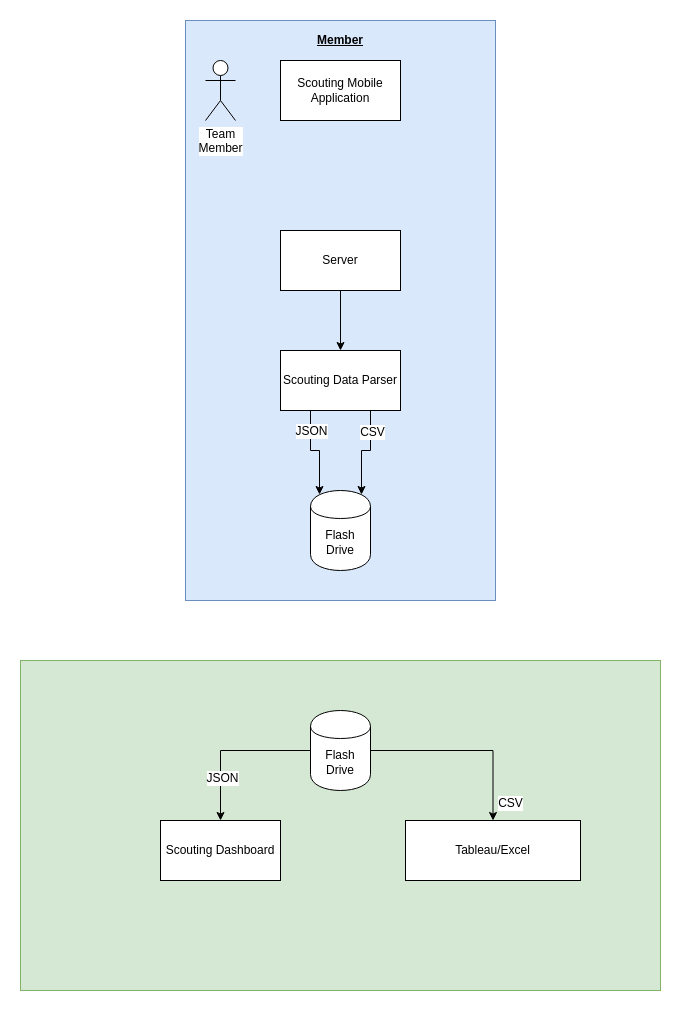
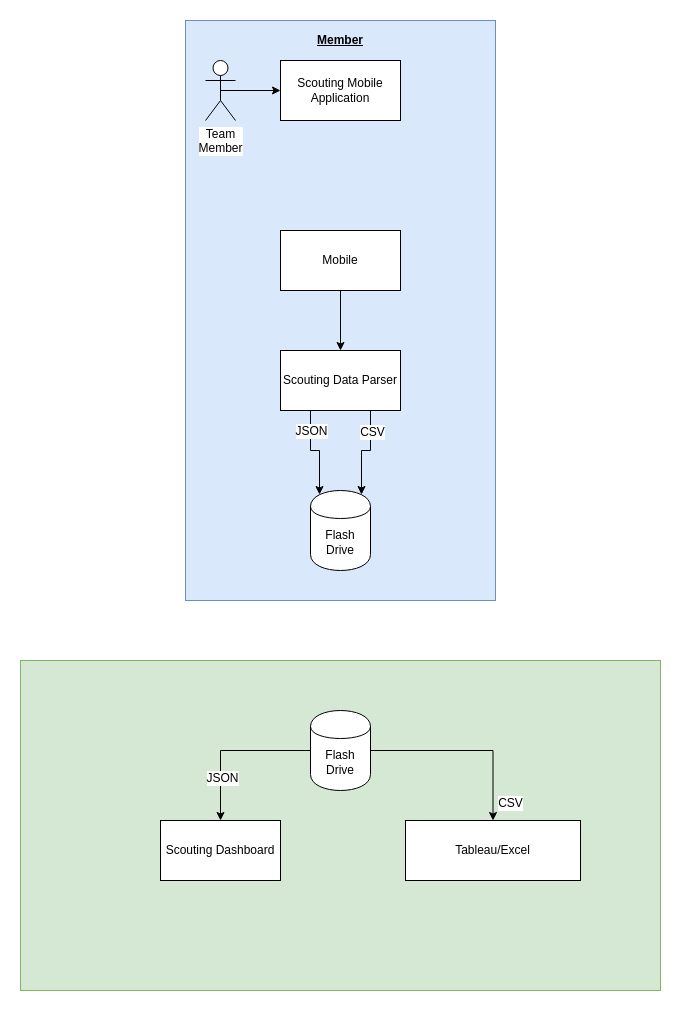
+ <mxCell id="14" style="edgeStyle=orthogonalEdgeStyle;rounded=0;orthogonalLoop=1;jettySize=auto;html=1;exitX=0.5;exitY=0.5;exitDx=0;exitDy=0;exitPerimeter=0;entryX=0;entryY=0.5;entryDx=0;entryDy=0;" edge="1" parent="2" source="15" target="4"><mxGeometry relative="1" as="geometry" /></mxCell>
- <mxCell id="5" value="Server" style="rounded=0;whiteSpace=wrap;html=1;" vertex="1" parent="2"><mxGeometry x="95" y="210" width="120" height="60" as="geometry" /></mxCell>
+ <mxCell id="5" value="Mobile" style="rounded=0;whiteSpace=wrap;html=1;" vertex="1" parent="2"><mxGeometry x="95" y="210" width="120" height="60" as="geometry" /></mxCell>
